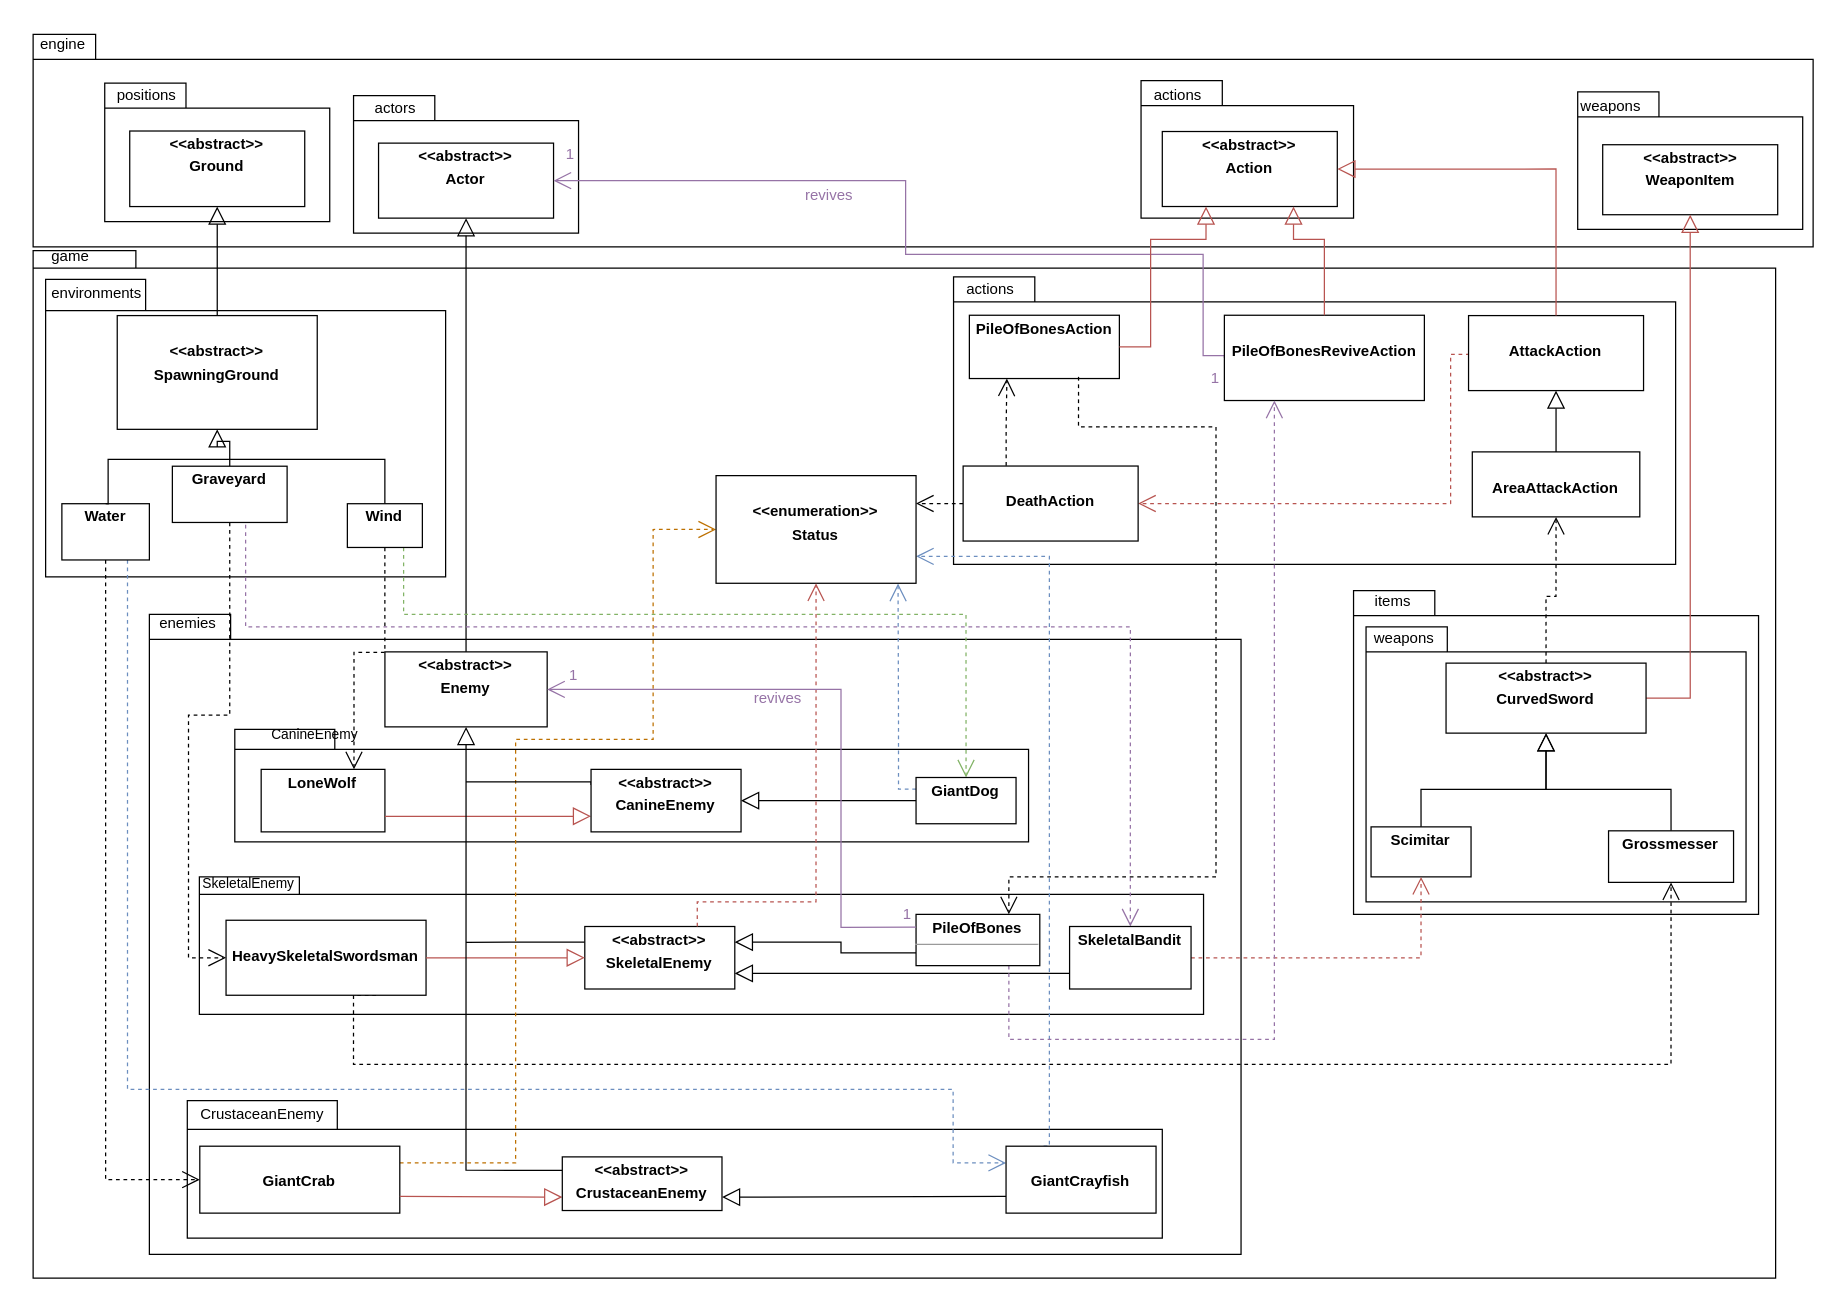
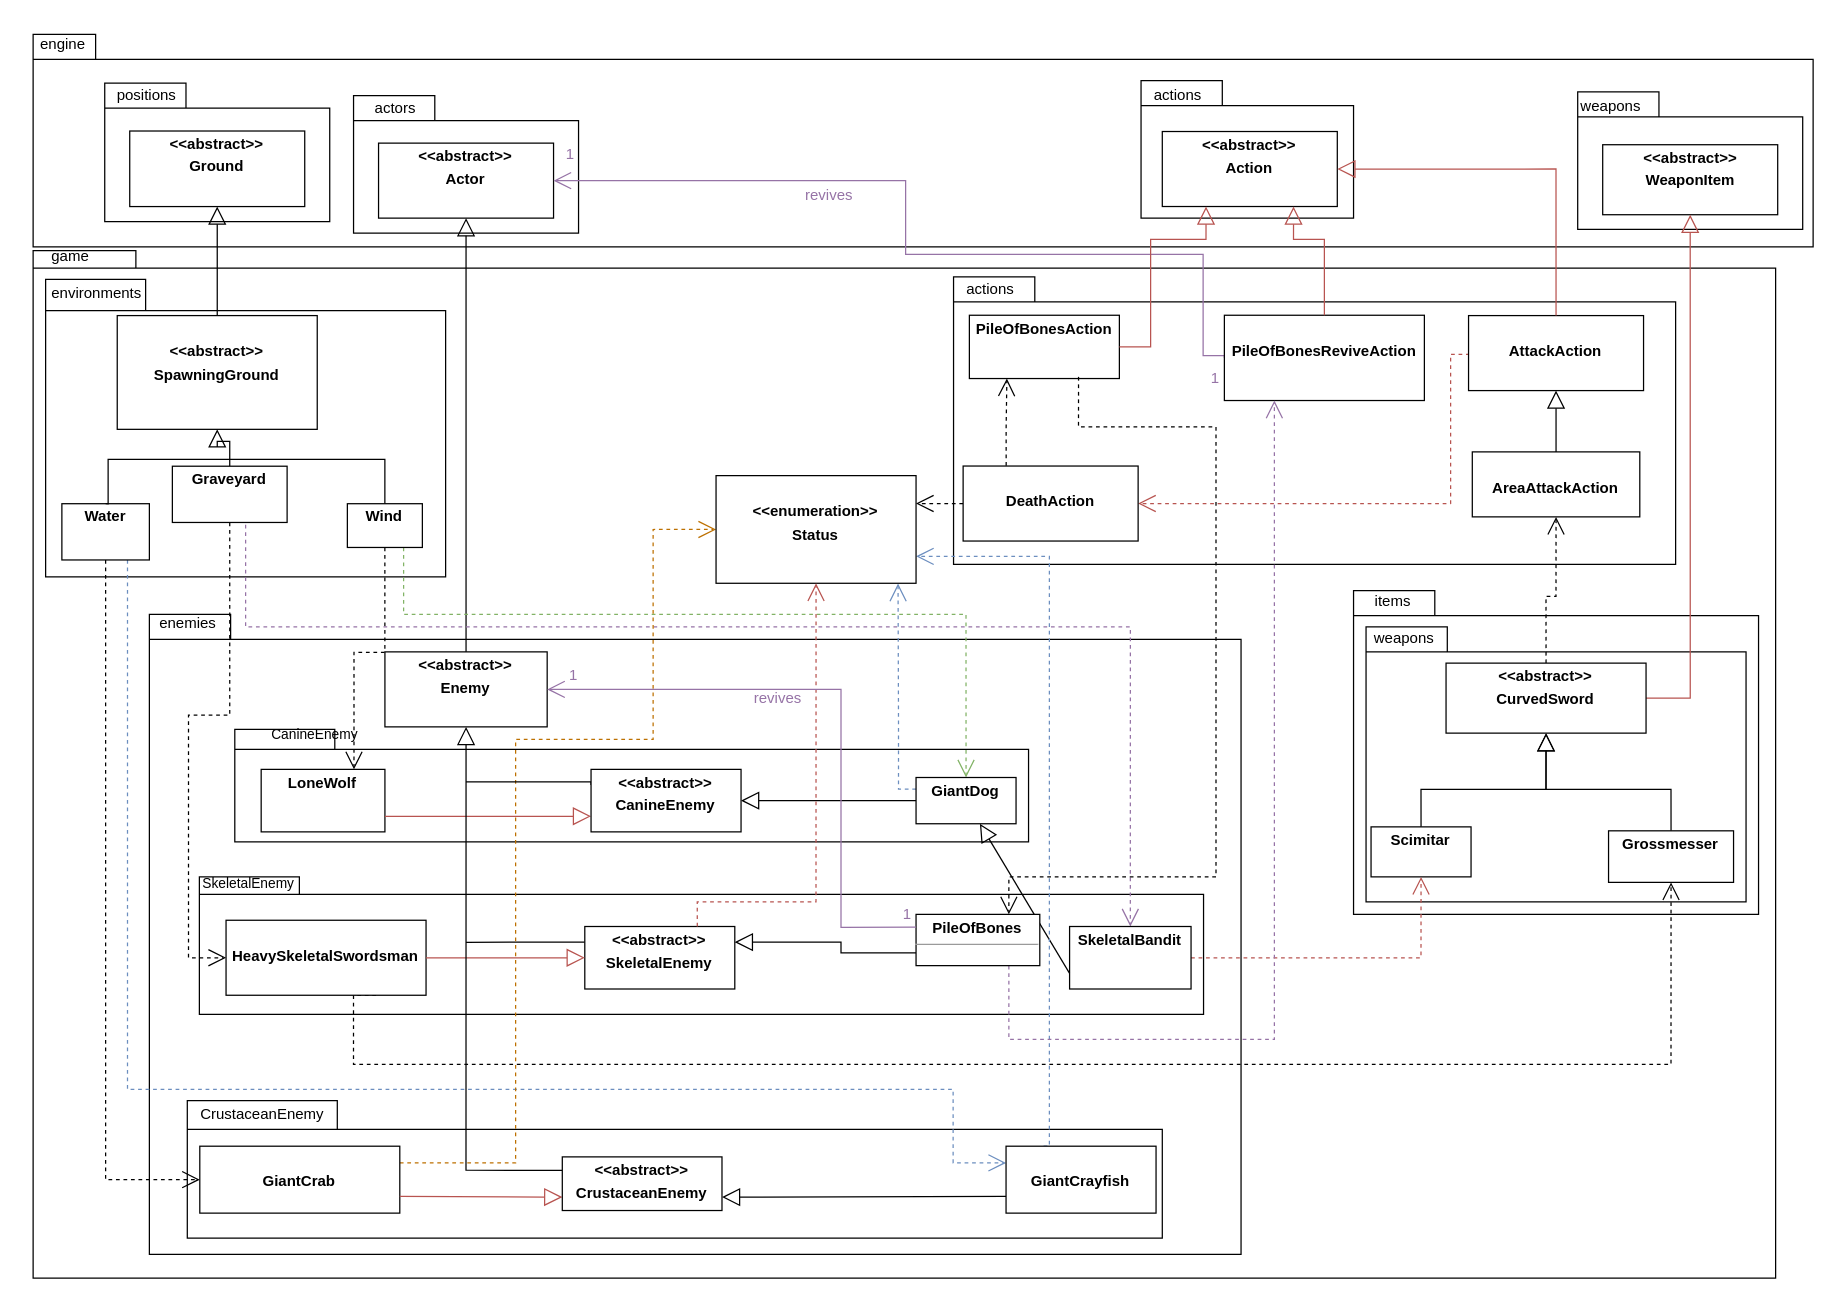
- <mxCell id="68" style="rounded=0;orthogonalLoop=1;jettySize=auto;html=1;exitX=0;exitY=0.75;exitDx=0;exitDy=0;entryX=1;entryY=0.75;entryDx=0;entryDy=0;endSize=12;endArrow=block;endFill=0;" parent="1" source="67" target="59" edge="1"><mxGeometry relative="1" as="geometry"><mxPoint x="577.34" y="660.607" as="sourcePoint" /><mxPoint x="291.34" y="670.607" as="targetPoint" /></mxGeometry></mxCell>
+ <mxCell id="68" style="rounded=0;orthogonalLoop=1;jettySize=auto;html=1;exitX=0;exitY=0.75;exitDx=0;exitDy=0;endSize=12;endArrow=block;endFill=0;" parent="1" source="67" target="55" edge="1"><mxGeometry relative="1" as="geometry"><mxPoint x="577.34" y="660.607" as="sourcePoint" /><mxPoint x="291.34" y="670.607" as="targetPoint" /></mxGeometry></mxCell>
